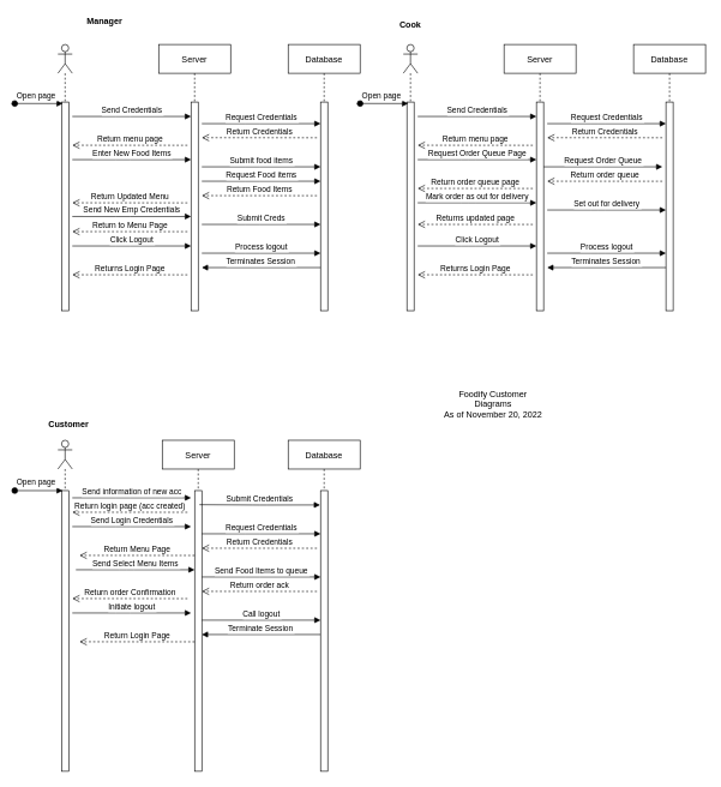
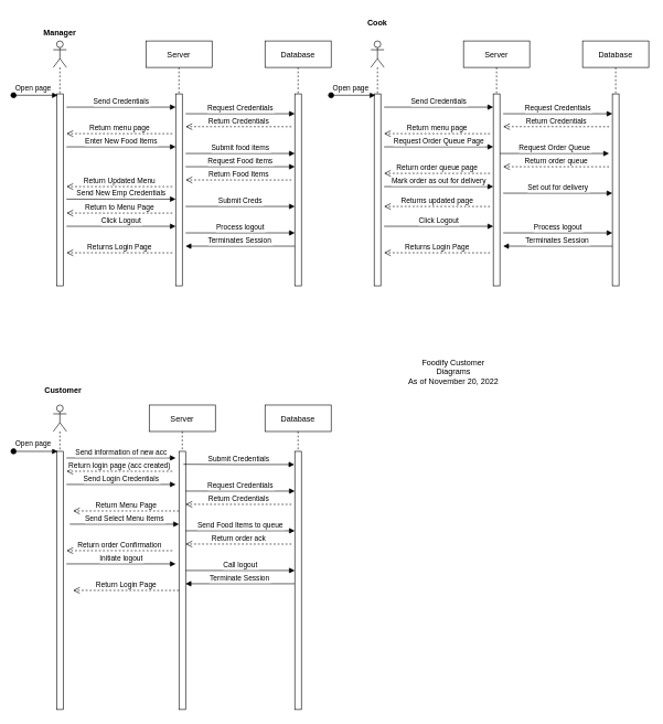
- <mxCell id="14" value="Manager" style="text;align=center;fontStyle=1;verticalAlign=middle;spacingLeft=3;spacingRight=3;strokeColor=none;rotatable=0;points=[[0,0.5],[1,0.5]];portConstraint=eastwest;" vertex="1" parent="1"><mxGeometry x="105" y="15" width="80" height="26" as="geometry" /></mxCell>
+ <mxCell id="14" value="Manager" style="text;align=center;fontStyle=1;verticalAlign=middle;spacingLeft=3;spacingRight=3;strokeColor=none;rotatable=0;points=[[0,0.5],[1,0.5]];portConstraint=eastwest;" vertex="1" parent="1"><mxGeometry x="50" y="35" width="80" height="26" as="geometry" /></mxCell>
